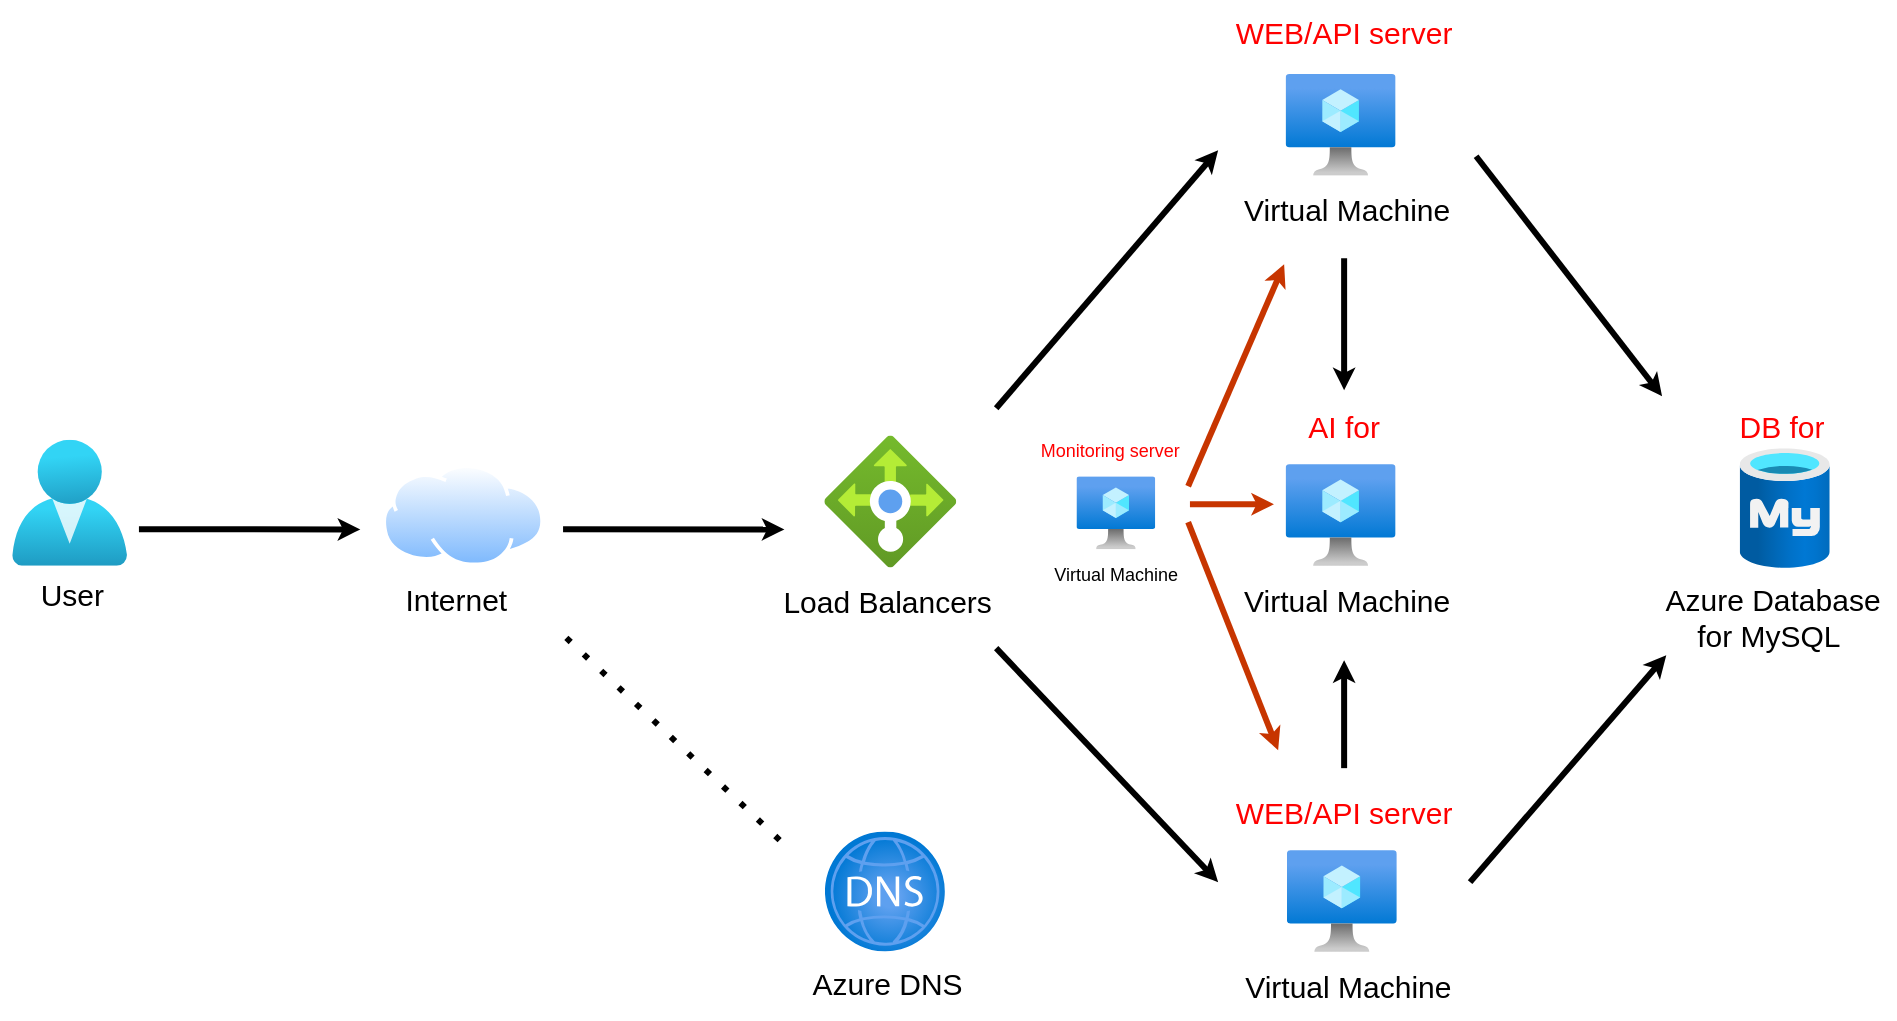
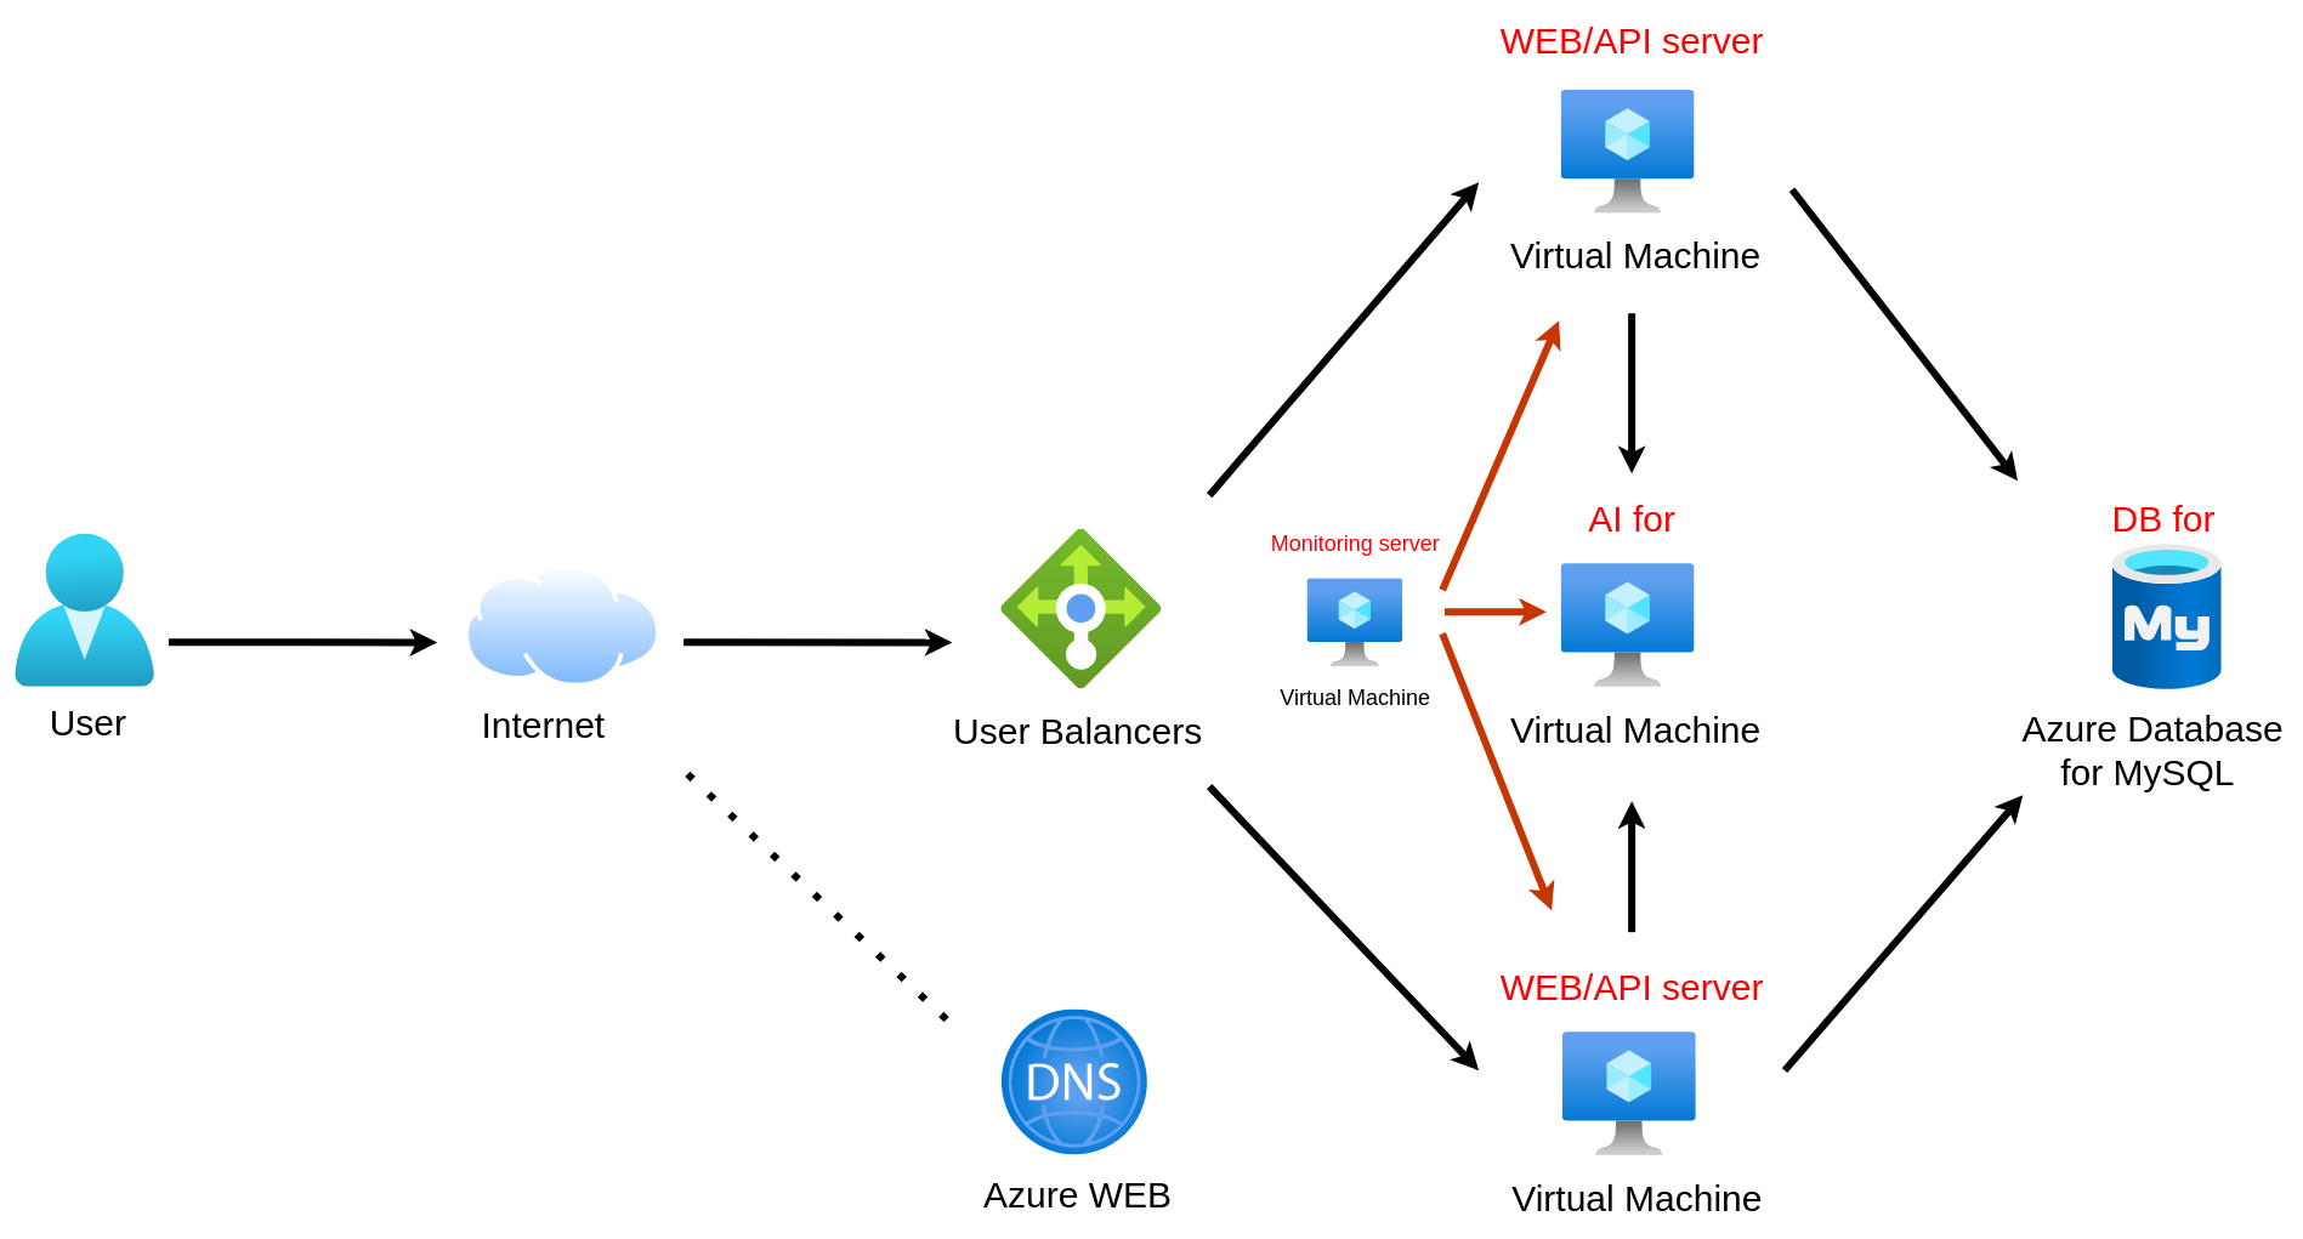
- <mxCell id="42" value="&lt;font style=&quot;font-size: 30px&quot;&gt;Monitoring server&lt;/font&gt;" style="text;html=1;resizable=0;autosize=1;align=center;verticalAlign=middle;points=[];fillColor=none;strokeColor=none;rounded=0;fontSize=50;fontColor=#FF0000;" vertex="1" parent="1"><mxGeometry x="1725" y="709" width="250" height="70" as="geometry" /></mxCell>
+ <mxCell id="42" value="&lt;font style=&quot;font-size: 30px&quot;&gt;Monitoring server&lt;/font&gt;" style="text;html=1;resizable=0;autosize=1;align=center;verticalAlign=middle;points=[];fillColor=none;strokeColor=none;rounded=0;fontSize=50;fontColor=#FF0000;" vertex="1" parent="1"><mxGeometry x="1735" y="704" width="250" height="70" as="geometry" /></mxCell>
- <mxCell id="5" value="&lt;div style=&quot;text-align: left ; font-size: 50px&quot;&gt;&lt;span style=&quot;font-size: 50px ; color: rgb(0 , 0 , 0)&quot;&gt;Internet&lt;/span&gt;&lt;/div&gt;" style="text;html=1;resizable=0;autosize=1;align=center;verticalAlign=middle;points=[];fillColor=none;strokeColor=none;rounded=0;fontSize=50;" parent="3" vertex="1"><mxGeometry x="28" y="192" width="190" height="70" as="geometry" /></mxCell>
+ <mxCell id="5" value="&lt;div style=&quot;text-align: left ; font-size: 50px&quot;&gt;&lt;span style=&quot;font-size: 50px ; color: rgb(0 , 0 , 0)&quot;&gt;Internet&lt;/span&gt;&lt;/div&gt;" style="text;html=1;resizable=0;autosize=1;align=center;verticalAlign=middle;points=[];fillColor=none;strokeColor=none;rounded=0;fontSize=50;" parent="3" vertex="1"><mxGeometry x="13" y="187" width="190" height="70" as="geometry" /></mxCell>
- <mxCell id="8" value="&lt;div style=&quot;text-align: left; font-size: 50px;&quot;&gt;&lt;span style=&quot;font-size: 50px; color: rgb(0, 0, 0);&quot;&gt;Load Balancers&lt;/span&gt;&lt;/div&gt;" style="text;html=1;resizable=0;autosize=1;align=center;verticalAlign=middle;points=[];fillColor=none;strokeColor=none;rounded=0;fontSize=50;" parent="6" vertex="1"><mxGeometry y="243" width="360" height="70" as="geometry" /></mxCell>
+ <mxCell id="8" value="&lt;div style=&quot;text-align: left; font-size: 50px;&quot;&gt;&lt;span style=&quot;font-size: 50px; color: rgb(0, 0, 0);&quot;&gt;User Balancers&lt;/span&gt;&lt;/div&gt;" style="text;html=1;resizable=0;autosize=1;align=center;verticalAlign=middle;points=[];fillColor=none;strokeColor=none;rounded=0;fontSize=50;" parent="6" vertex="1"><mxGeometry y="243" width="360" height="70" as="geometry" /></mxCell>
- <mxCell id="11" value="&lt;div style=&quot;text-align: left ; font-size: 50px&quot;&gt;&lt;span style=&quot;font-size: 50px ; color: rgb(0 , 0 , 0)&quot;&gt;Azure DNS&lt;/span&gt;&lt;/div&gt;" style="text;html=1;resizable=0;autosize=1;align=center;verticalAlign=middle;points=[];fillColor=none;strokeColor=none;rounded=0;fontSize=50;" parent="9" vertex="1"><mxGeometry y="220" width="270" height="70" as="geometry" /></mxCell>
+ <mxCell id="11" value="&lt;div style=&quot;text-align: left ; font-size: 50px&quot;&gt;&lt;span style=&quot;font-size: 50px ; color: rgb(0 , 0 , 0)&quot;&gt;Azure WEB&lt;/span&gt;&lt;/div&gt;" style="text;html=1;resizable=0;autosize=1;align=center;verticalAlign=middle;points=[];fillColor=none;strokeColor=none;rounded=0;fontSize=50;" parent="9" vertex="1"><mxGeometry y="220" width="270" height="70" as="geometry" /></mxCell>
